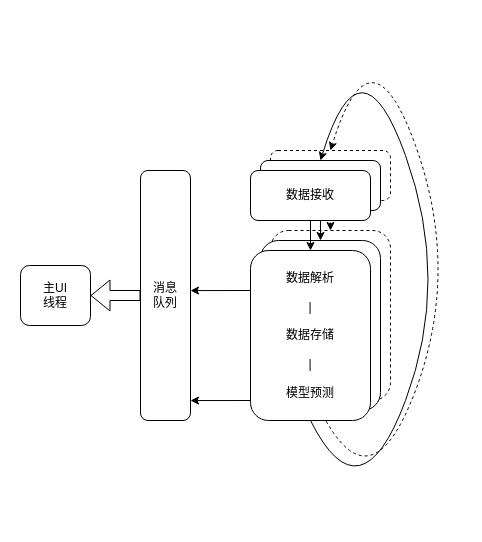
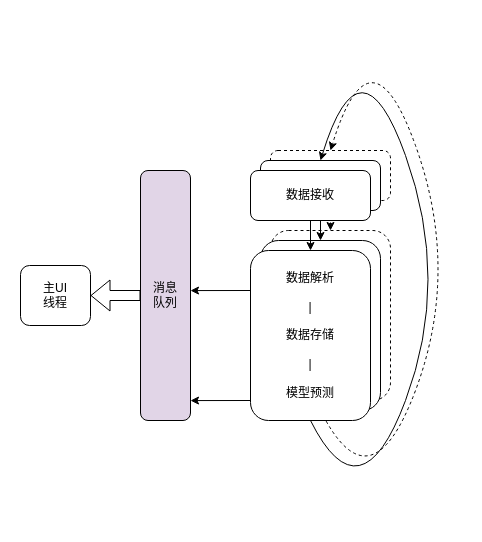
- <mxCell id="12" value="消息&lt;br&gt;队列" style="rounded=1;whiteSpace=wrap;html=1;" vertex="1" parent="1"><mxGeometry x="140" y="170" width="50" height="250" as="geometry" /></mxCell>
+ <mxCell id="12" value="消息&lt;br&gt;队列" style="rounded=1;whiteSpace=wrap;html=1;fillColor=#e1d5e7;" vertex="1" parent="1"><mxGeometry x="140" y="170" width="50" height="250" as="geometry" /></mxCell>
